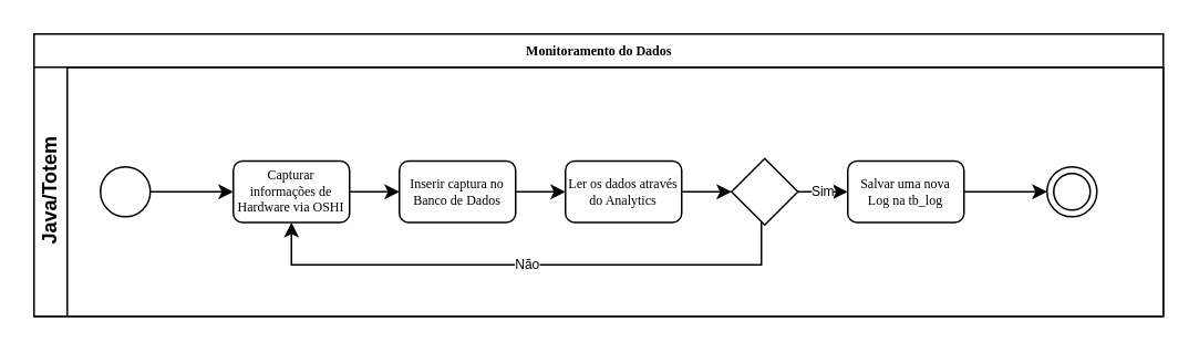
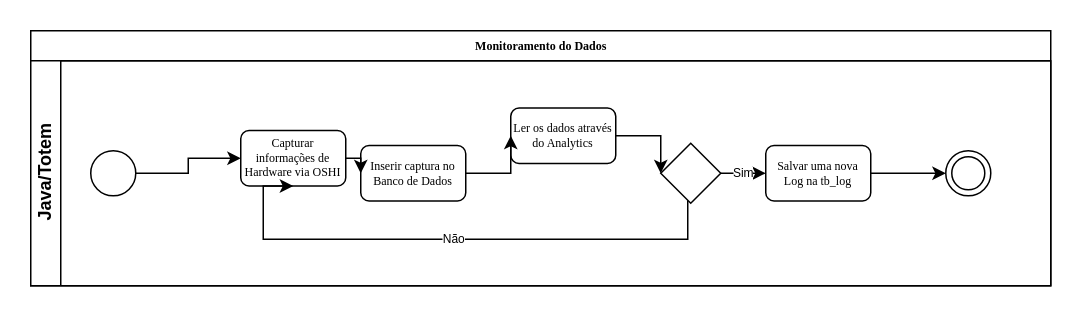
- <mxCell id="7" value="Capturar informações de Hardware via OSHI" style="rounded=1;whiteSpace=wrap;html=1;shadow=0;labelBackgroundColor=none;strokeColor=#000000;strokeWidth=1;fillColor=#ffffff;fontFamily=Verdana;fontSize=8;fontColor=#000000;align=center;" vertex="1" parent="3"><mxGeometry x="120" y="56.5" width="70" height="37" as="geometry" /></mxCell>
+ <mxCell id="7" value="Capturar informações de Hardware via OSHI" style="rounded=1;whiteSpace=wrap;html=1;shadow=0;labelBackgroundColor=none;strokeColor=#000000;strokeWidth=1;fillColor=#ffffff;fontFamily=Verdana;fontSize=8;fontColor=#000000;align=center;" vertex="1" parent="3"><mxGeometry x="140" y="46.5" width="70" height="37" as="geometry" /></mxCell>
- <mxCell id="10" value="Ler os dados através do Analytics" style="rounded=1;whiteSpace=wrap;html=1;shadow=0;labelBackgroundColor=none;strokeColor=#000000;strokeWidth=1;fillColor=#ffffff;fontFamily=Verdana;fontSize=8;fontColor=#000000;align=center;" vertex="1" parent="3"><mxGeometry x="320" y="56.5" width="70" height="37" as="geometry" /></mxCell>
+ <mxCell id="10" value="Ler os dados através do Analytics" style="rounded=1;whiteSpace=wrap;html=1;shadow=0;labelBackgroundColor=none;strokeColor=#000000;strokeWidth=1;fillColor=#ffffff;fontFamily=Verdana;fontSize=8;fontColor=#000000;align=center;" vertex="1" parent="3"><mxGeometry x="320" y="31.5" width="70" height="37" as="geometry" /></mxCell>
